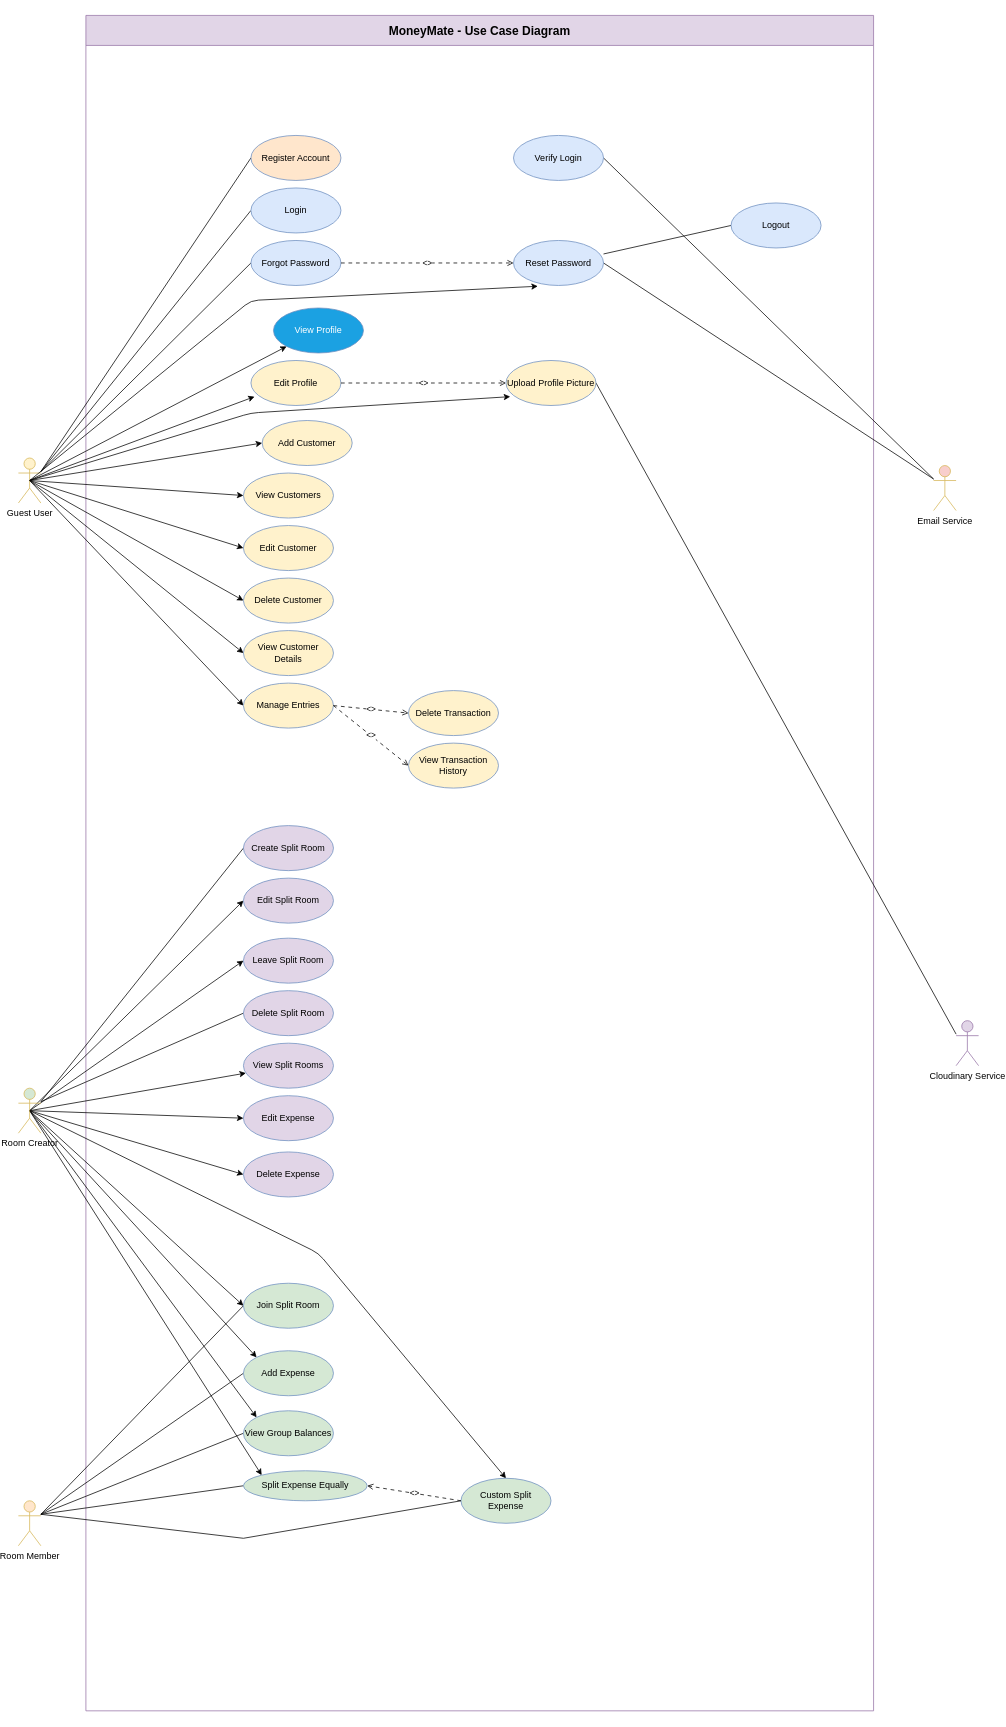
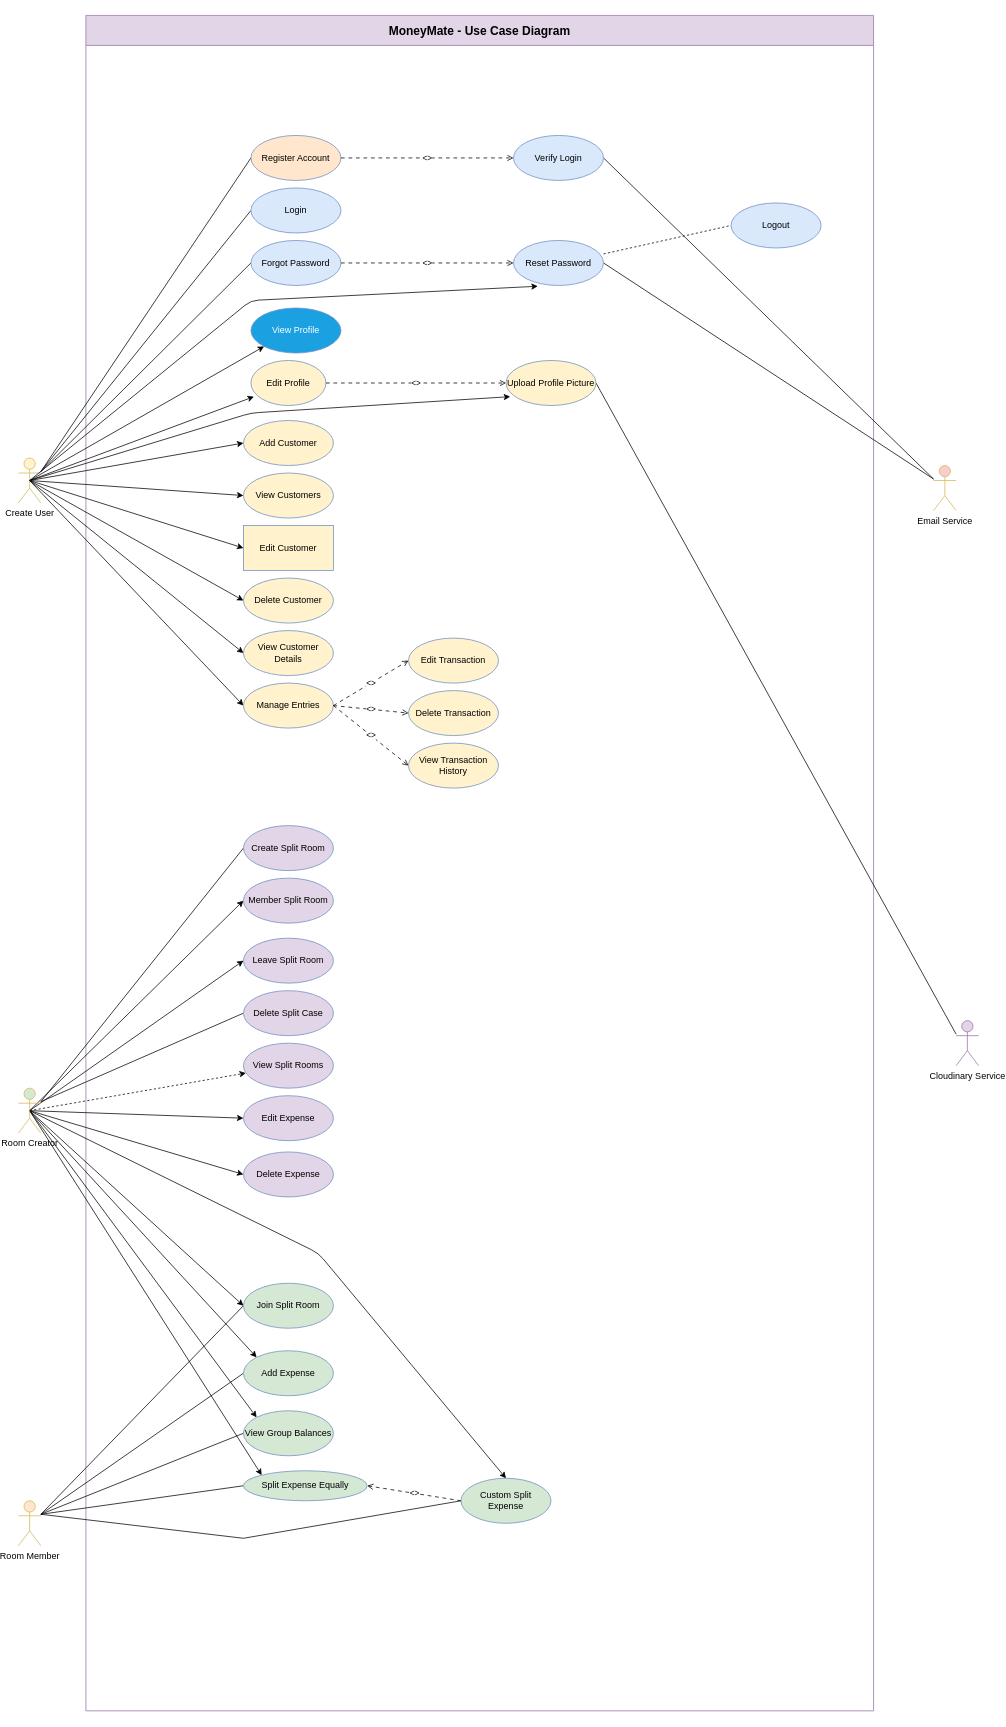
+ <mxCell id="65" value="&lt;&lt;include&gt;&gt;" style="endArrow=open;html=1;rounded=0;dashed=1;dashPattern=5 5;entryX=0;entryY=0.5;entryDx=0;entryDy=0;exitX=1;exitY=0.5;exitDx=0;exitDy=0;" parent="1" source="39" target="40" edge="1"><mxGeometry relative="1" as="geometry" /></mxCell>
- <mxCell id="28" value="" style="endArrow=none;html=1;rounded=0;entryX=0;entryY=0.5;entryDx=0;entryDy=0;exitX=1;exitY=0.3;exitDx=0;exitDy=0;exitPerimeter=0;" parent="1" source="69" target="43" edge="1"><mxGeometry relative="1" as="geometry" /></mxCell>
+ <mxCell id="28" value="" style="endArrow=none;html=1;rounded=0;entryX=0;entryY=0.5;entryDx=0;entryDy=0;exitX=1;exitY=0.3;exitDx=0;exitDy=0;exitPerimeter=0;dashed=1;" parent="1" source="69" target="43" edge="1"><mxGeometry relative="1" as="geometry" /></mxCell>
- <mxCell id="44" value="View Profile" style="ellipse;whiteSpace=wrap;html=1;fillColor=light-dark(#1BA1E2,#1D293B);strokeColor=#6C8EBF;fontColor=light-dark(#FFFFFF,#FFFFFF);textShadow=0;" parent="1" vertex="1"><mxGeometry x="360" y="410" width="120" height="60" as="geometry" /></mxCell>
+ <mxCell id="44" value="View Profile" style="ellipse;whiteSpace=wrap;html=1;fillColor=light-dark(#1BA1E2,#1D293B);strokeColor=#6C8EBF;fontColor=light-dark(#FFFFFF,#FFFFFF);textShadow=0;" parent="1" vertex="1"><mxGeometry x="330" y="410" width="120" height="60" as="geometry" /></mxCell>
- <mxCell id="45" value="Edit Profile" style="ellipse;whiteSpace=wrap;html=1;fillColor=light-dark(#FFF2CC,#1D293B);strokeColor=#6C8EBF;" parent="1" vertex="1"><mxGeometry x="330" y="480" width="120" height="60" as="geometry" /></mxCell>
+ <mxCell id="45" value="Edit Profile" style="ellipse;whiteSpace=wrap;html=1;fillColor=light-dark(#FFF2CC,#1D293B);strokeColor=#6C8EBF;" parent="1" vertex="1"><mxGeometry x="330" y="480" width="100" height="60" as="geometry" /></mxCell>
- <mxCell id="47" value="Add Customer" style="ellipse;whiteSpace=wrap;html=1;fillColor=light-dark(#FFF2CC,#1D293B);strokeColor=#6C8EBF;" parent="1" vertex="1"><mxGeometry x="345" y="560" width="120" height="60" as="geometry" /></mxCell>
+ <mxCell id="47" value="Add Customer" style="ellipse;whiteSpace=wrap;html=1;fillColor=light-dark(#FFF2CC,#1D293B);strokeColor=#6C8EBF;" parent="1" vertex="1"><mxGeometry x="320" y="560" width="120" height="60" as="geometry" /></mxCell>
- <mxCell id="10" value="Guest User" style="shape=umlActor;verticalLabelPosition=bottom;verticalAlign=top;html=1;outlineConnect=0;fillColor=#fff2cc;strokeColor=light-dark(#D6B656,#FFFCFC);" parent="1" vertex="1"><mxGeometry x="20" y="610" width="30" height="60" as="geometry" /></mxCell>
+ <mxCell id="10" value="Create User" style="shape=umlActor;verticalLabelPosition=bottom;verticalAlign=top;html=1;outlineConnect=0;fillColor=#fff2cc;strokeColor=light-dark(#D6B656,#FFFCFC);" parent="1" vertex="1"><mxGeometry x="20" y="610" width="30" height="60" as="geometry" /></mxCell>
- <mxCell id="48" value="Edit Customer" style="ellipse;whiteSpace=wrap;html=1;fillColor=light-dark(#FFF2CC,#1D293B);strokeColor=#6C8EBF;" parent="1" vertex="1"><mxGeometry x="320" y="700" width="120" height="60" as="geometry" /></mxCell>
+ <mxCell id="48" value="Edit Customer" style="whiteSpace=wrap;html=1;fillColor=light-dark(#FFF2CC,#1D293B);strokeColor=#6C8EBF;rounded=0;" parent="1" vertex="1"><mxGeometry x="320" y="700" width="120" height="60" as="geometry" /></mxCell>
+ <mxCell id="51" value="Edit Transaction" style="ellipse;whiteSpace=wrap;html=1;fillColor=light-dark(#FFF2CC,#1D293B);strokeColor=#6C8EBF;" parent="1" vertex="1"><mxGeometry x="540" y="850" width="120" height="60" as="geometry" /></mxCell>
+ <mxCell id="76" value="&lt;&lt;include&gt;&gt;" style="endArrow=open;html=1;rounded=0;dashed=1;dashPattern=5 5;entryX=0;entryY=0.5;entryDx=0;entryDy=0;exitX=1;exitY=0.5;exitDx=0;exitDy=0;" parent="1" source="74" target="51" edge="1"><mxGeometry relative="1" as="geometry"><mxPoint x="470" y="869.29" as="sourcePoint" /><mxPoint x="690" y="869.29" as="targetPoint" /></mxGeometry></mxCell>
- <mxCell id="78" value="Edit Split Room" style="ellipse;whiteSpace=wrap;html=1;fillColor=light-dark(#E1D5E7,#1D293B);strokeColor=#6C8EBF;" parent="1" vertex="1"><mxGeometry x="320" y="1170" width="120" height="60" as="geometry" /></mxCell>
+ <mxCell id="78" value="Member Split Room" style="ellipse;whiteSpace=wrap;html=1;fillColor=light-dark(#E1D5E7,#1D293B);strokeColor=#6C8EBF;" parent="1" vertex="1"><mxGeometry x="320" y="1170" width="120" height="60" as="geometry" /></mxCell>
- <mxCell id="58" value="Delete Split Room" style="ellipse;whiteSpace=wrap;html=1;fillColor=light-dark(#E1D5E7,#1D293B);strokeColor=#6C8EBF;" parent="1" vertex="1"><mxGeometry x="320" y="1320" width="120" height="60" as="geometry" /></mxCell>
+ <mxCell id="58" value="Delete Split Case" style="ellipse;whiteSpace=wrap;html=1;fillColor=light-dark(#E1D5E7,#1D293B);strokeColor=#6C8EBF;" parent="1" vertex="1"><mxGeometry x="320" y="1320" width="120" height="60" as="geometry" /></mxCell>
- <mxCell id="13" style="edgeStyle=none;html=1;exitX=0.5;exitY=0.5;exitDx=0;exitDy=0;exitPerimeter=0;" parent="1" source="21" target="57" edge="1"><mxGeometry relative="1" as="geometry" /></mxCell>
+ <mxCell id="13" style="edgeStyle=none;html=1;exitX=0.5;exitY=0.5;exitDx=0;exitDy=0;exitPerimeter=0;dashed=1;" parent="1" source="21" target="57" edge="1"><mxGeometry relative="1" as="geometry" /></mxCell>
